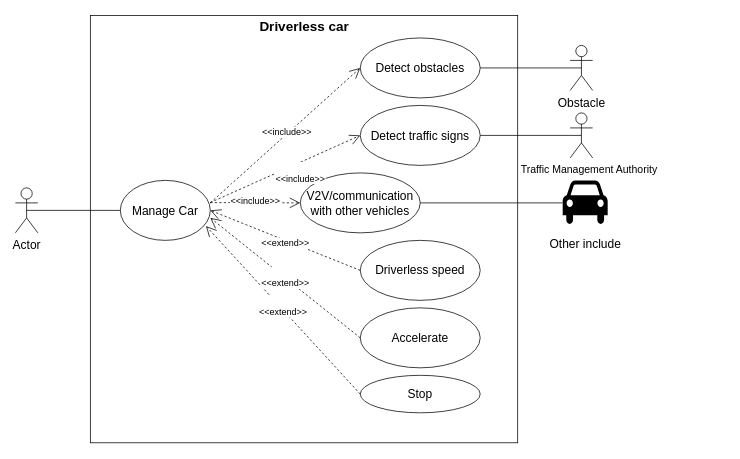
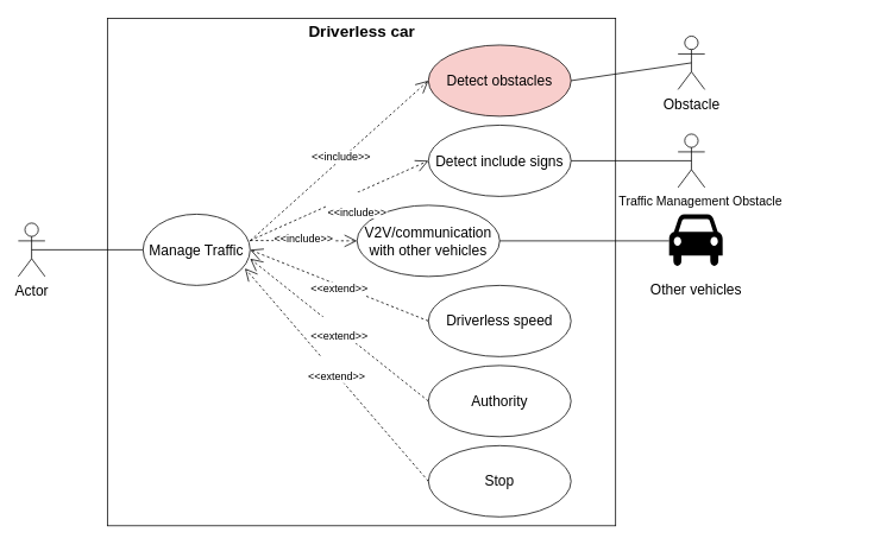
- <mxCell id="7" value="Detect obstacles" style="ellipse;whiteSpace=wrap;html=1;fontSize=16;" parent="3" vertex="1"><mxGeometry x="460" y="30" width="160" height="80" as="geometry" /></mxCell>
+ <mxCell id="7" value="Detect obstacles" style="ellipse;whiteSpace=wrap;html=1;fontSize=16;fillColor=#f8cecc;" parent="3" vertex="1"><mxGeometry x="460" y="30" width="160" height="80" as="geometry" /></mxCell>
- <mxCell id="20" value="&lt;font style=&quot;font-size: 16px;&quot;&gt;Obstacle&lt;/font&gt;" style="shape=umlActor;verticalLabelPosition=bottom;verticalAlign=top;html=1;labelPosition=center;align=center;" parent="2" vertex="1"><mxGeometry x="740" y="40" width="30" height="60" as="geometry" /></mxCell>
+ <mxCell id="20" value="&lt;font style=&quot;font-size: 16px;&quot;&gt;Obstacle&lt;/font&gt;" style="shape=umlActor;verticalLabelPosition=bottom;verticalAlign=top;html=1;labelPosition=center;align=center;" parent="2" vertex="1"><mxGeometry x="740" y="20" width="30" height="60" as="geometry" /></mxCell>
- <mxCell id="9" value="Detect traffic signs" style="ellipse;whiteSpace=wrap;html=1;fontSize=16;" parent="3" vertex="1"><mxGeometry x="460" y="120" width="160" height="80" as="geometry" /></mxCell>
+ <mxCell id="9" value="Detect include signs" style="ellipse;whiteSpace=wrap;html=1;fontSize=16;" parent="3" vertex="1"><mxGeometry x="460" y="120" width="160" height="80" as="geometry" /></mxCell>
- <mxCell id="28" value="&lt;span style=&quot;font-size: 14px;&quot;&gt;Traffic Management Authority&lt;/span&gt;" style="text;html=1;align=center;verticalAlign=middle;resizable=0;points=[];autosize=1;strokeColor=none;fillColor=none;fontSize=14;" vertex="1" parent="2"><mxGeometry x="660" y="190" width="210" height="30" as="geometry" /></mxCell>
+ <mxCell id="28" value="&lt;span style=&quot;font-size: 14px;&quot;&gt;Traffic Management Obstacle&lt;/span&gt;" style="text;html=1;align=center;verticalAlign=middle;resizable=0;points=[];autosize=1;strokeColor=none;fillColor=none;fontSize=14;" vertex="1" parent="2"><mxGeometry x="660" y="190" width="210" height="30" as="geometry" /></mxCell>
- <mxCell id="6" value="Manage Car" style="ellipse;whiteSpace=wrap;html=1;fontSize=16;" parent="3" vertex="1"><mxGeometry x="140" y="220" width="120" height="80" as="geometry" /></mxCell>
+ <mxCell id="6" value="Manage Traffic" style="ellipse;whiteSpace=wrap;html=1;fontSize=16;" parent="3" vertex="1"><mxGeometry x="140" y="220" width="120" height="80" as="geometry" /></mxCell>
- <mxCell id="27" value="&lt;font style=&quot;font-size: 16px;&quot;&gt;Other include&lt;/font&gt;" style="text;html=1;align=center;verticalAlign=middle;resizable=0;points=[];autosize=1;strokeColor=none;fillColor=none;" parent="2" vertex="1"><mxGeometry x="695" y="290" width="130" height="30" as="geometry" /></mxCell>
+ <mxCell id="27" value="&lt;font style=&quot;font-size: 16px;&quot;&gt;Other vehicles&lt;/font&gt;" style="text;html=1;align=center;verticalAlign=middle;resizable=0;points=[];autosize=1;strokeColor=none;fillColor=none;" parent="2" vertex="1"><mxGeometry x="695" y="290" width="130" height="30" as="geometry" /></mxCell>
- <mxCell id="11" value="Accelerate" style="ellipse;whiteSpace=wrap;html=1;fontSize=16;" parent="3" vertex="1"><mxGeometry x="460" y="390" width="160" height="80" as="geometry" /></mxCell>
+ <mxCell id="11" value="Authority" style="ellipse;whiteSpace=wrap;html=1;fontSize=16;" parent="3" vertex="1"><mxGeometry x="460" y="390" width="160" height="80" as="geometry" /></mxCell>
- <mxCell id="10" value="Stop" style="ellipse;whiteSpace=wrap;html=1;fontSize=16;" parent="3" vertex="1"><mxGeometry x="460" y="480" width="160" height="50" as="geometry" /></mxCell>
+ <mxCell id="10" value="Stop" style="ellipse;whiteSpace=wrap;html=1;fontSize=16;" parent="3" vertex="1"><mxGeometry x="460" y="480" width="160" height="80" as="geometry" /></mxCell>
